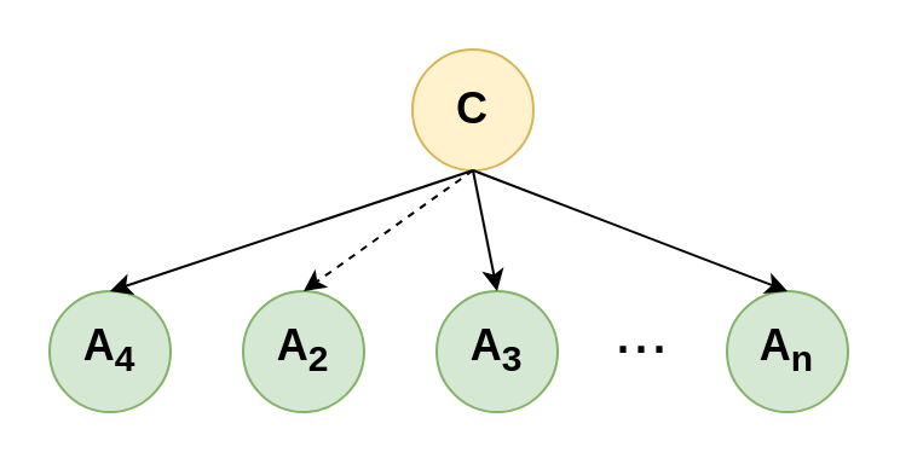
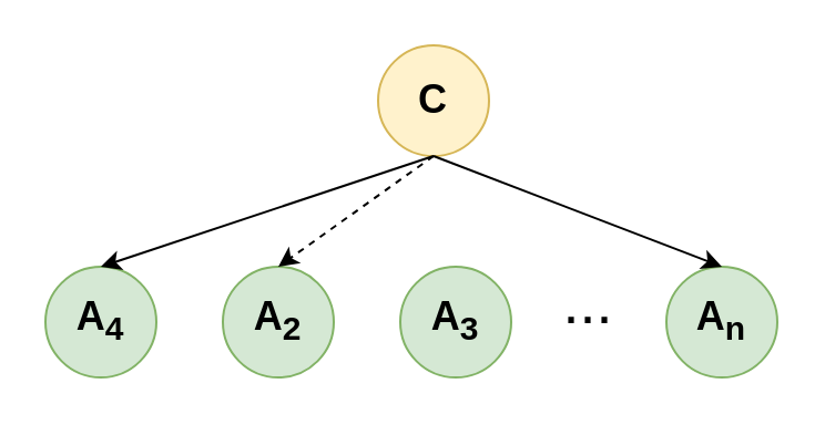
- <mxCell id="9" value="" style="endArrow=classic;html=1;rounded=0;exitX=0.5;exitY=1;exitDx=0;exitDy=0;entryX=0.5;entryY=0;entryDx=0;entryDy=0;" edge="1" parent="1" source="2" target="5"><mxGeometry width="50" height="50" relative="1" as="geometry"><mxPoint x="110" y="190" as="sourcePoint" /><mxPoint x="160" y="140" as="targetPoint" /></mxGeometry></mxCell>
